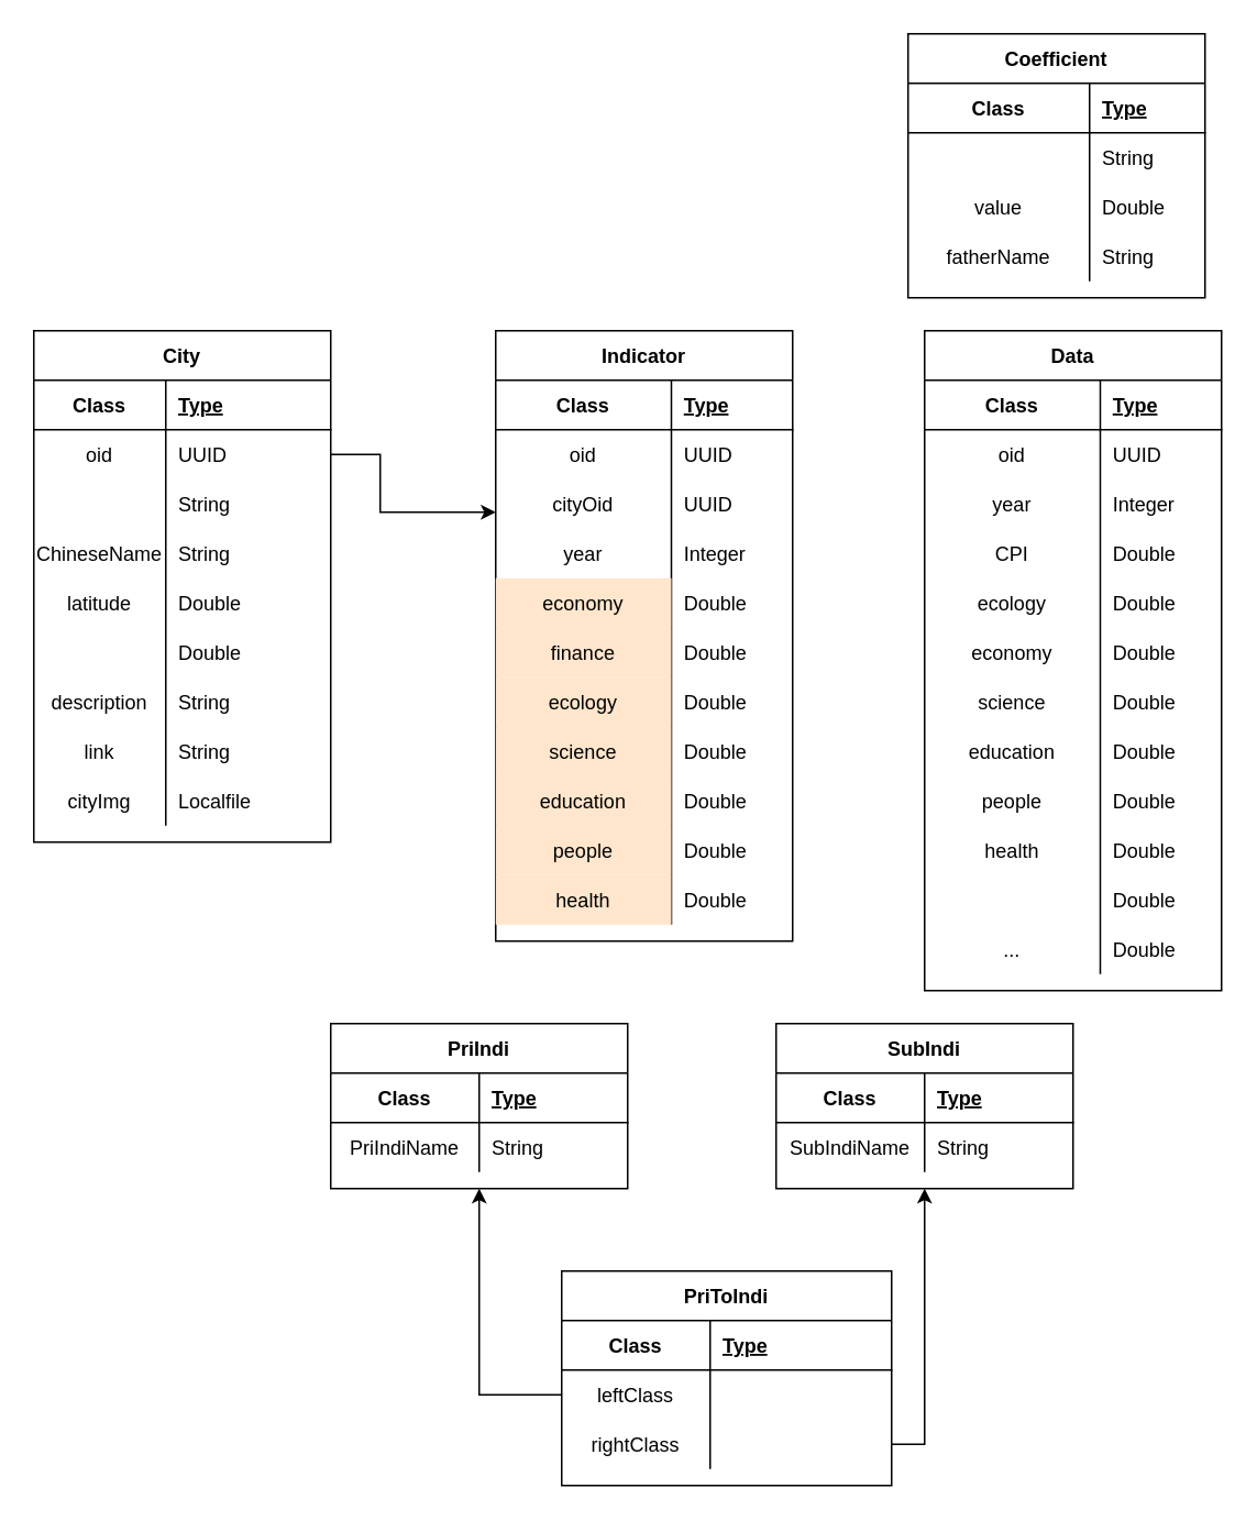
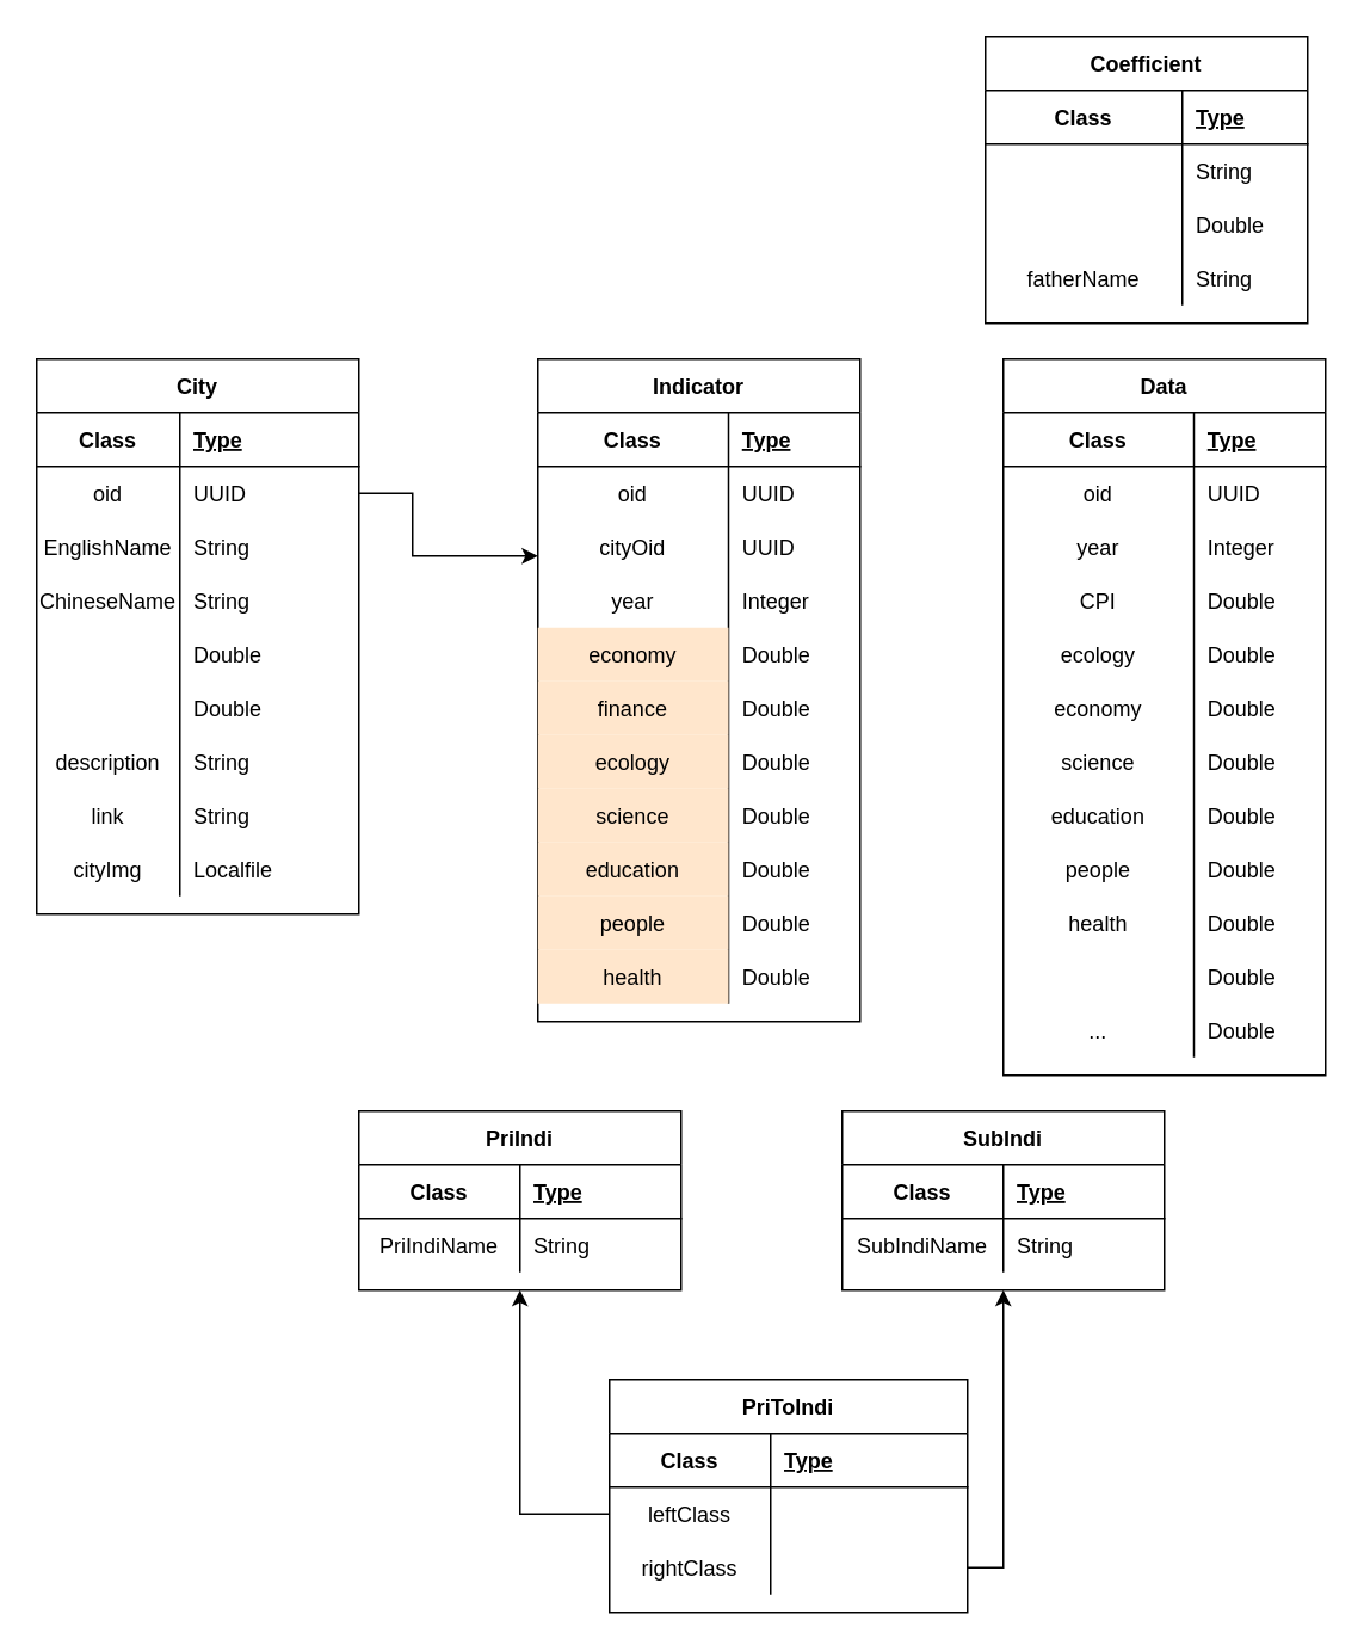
- <mxCell id="71" value="value" style="shape=partialRectangle;connectable=0;fillColor=none;top=0;left=0;bottom=0;right=0;editable=1;overflow=hidden;" parent="70" vertex="1"><mxGeometry width="110" height="30" as="geometry" /></mxCell>
+ <mxCell id="10" value="EnglishName" style="shape=partialRectangle;connectable=0;fillColor=none;top=0;left=0;bottom=0;right=0;editable=1;overflow=hidden;" parent="9" vertex="1"><mxGeometry width="80" height="30" as="geometry" /></mxCell>
- <mxCell id="16" value="latitude" style="shape=partialRectangle;connectable=0;fillColor=none;top=0;left=0;bottom=0;right=0;editable=1;overflow=hidden;" parent="15" vertex="1"><mxGeometry width="80" height="30" as="geometry" /></mxCell>
